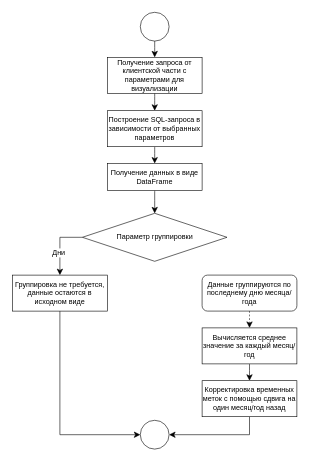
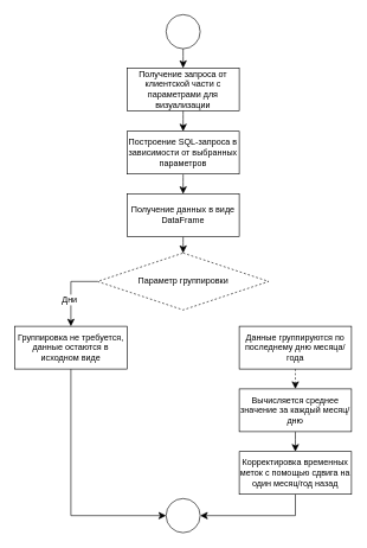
- <mxCell id="9" value="Получение данных в виде DataFrame" style="rounded=0;whiteSpace=wrap;html=1;" parent="1" vertex="1"><mxGeometry x="178" y="272" width="158" height="45" as="geometry" /></mxCell>
+ <mxCell id="9" value="Получение данных в виде DataFrame" style="rounded=0;whiteSpace=wrap;html=1;" parent="1" vertex="1"><mxGeometry x="178" y="272" width="158" height="60" as="geometry" /></mxCell>
- <mxCell id="12" value="Параметр группировки" style="rhombus;whiteSpace=wrap;html=1;" parent="1" vertex="1"><mxGeometry x="136.5" y="355" width="241" height="80" as="geometry" /></mxCell>
+ <mxCell id="12" value="Параметр группировки" style="rhombus;whiteSpace=wrap;html=1;dashed=1;" parent="1" vertex="1"><mxGeometry x="136.5" y="355" width="241" height="80" as="geometry" /></mxCell>
- <mxCell id="16" value="Данные группируются по последнему дню месяца/года" style="whiteSpace=wrap;html=1;rounded=1;" parent="1" vertex="1"><mxGeometry x="336" y="458" width="158" height="60" as="geometry" /></mxCell>
+ <mxCell id="16" value="Данные группируются по последнему дню месяца/года" style="rounded=0;whiteSpace=wrap;html=1;" parent="1" vertex="1"><mxGeometry x="336" y="458" width="158" height="60" as="geometry" /></mxCell>
- <mxCell id="18" value="Вычисляется среднее значение за каждый месяц/год" style="rounded=0;whiteSpace=wrap;html=1;" parent="1" vertex="1"><mxGeometry x="336" y="546" width="158" height="60" as="geometry" /></mxCell>
+ <mxCell id="18" value="Вычисляется среднее значение за каждый месяц/дню" style="rounded=0;whiteSpace=wrap;html=1;" parent="1" vertex="1"><mxGeometry x="336" y="546" width="158" height="60" as="geometry" /></mxCell>
